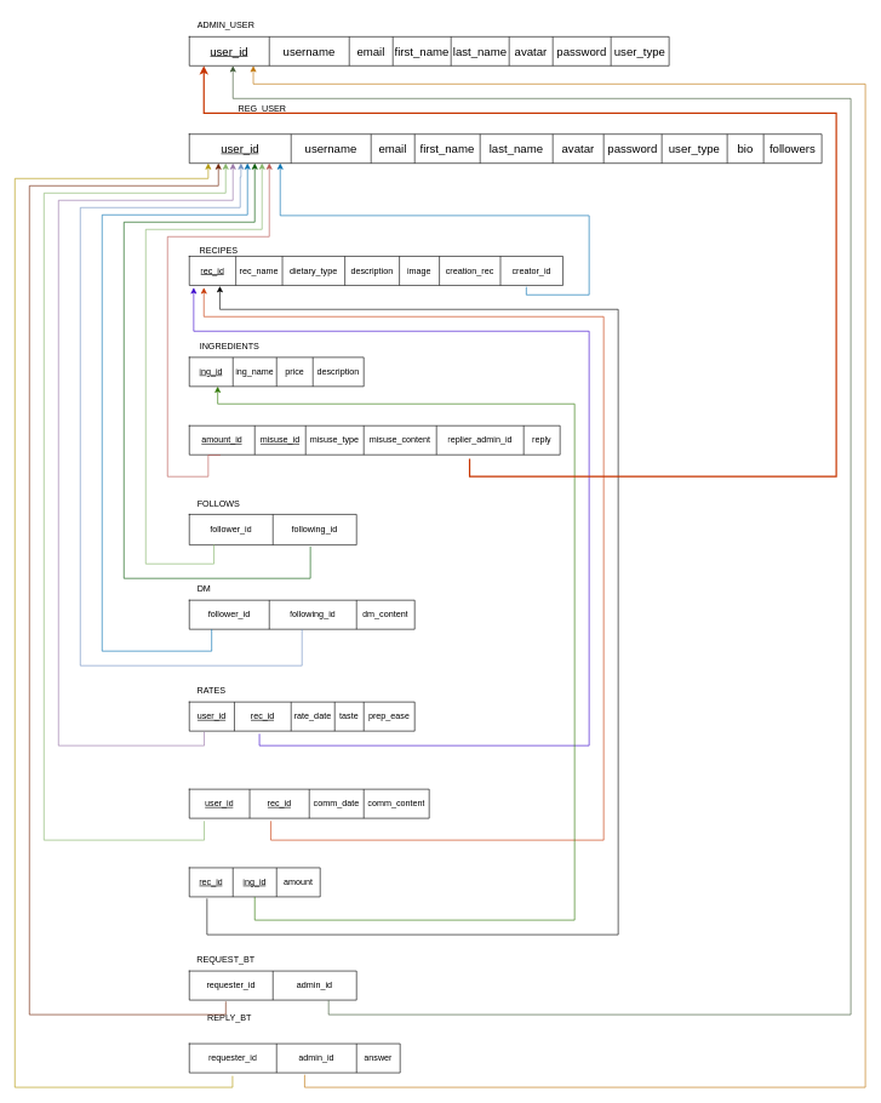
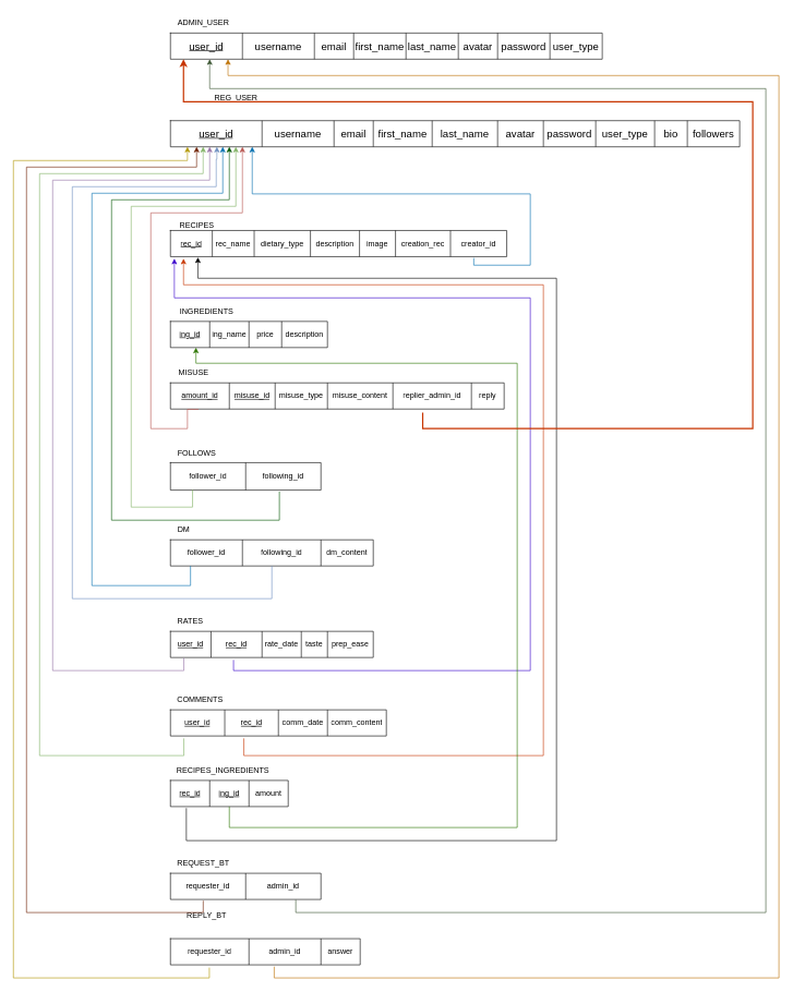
+ <mxCell id="32" value="MISUSE" style="text;html=1;align=center;verticalAlign=middle;resizable=0;points=[];autosize=1;strokeColor=none;fillColor=none;" vertex="1" parent="1"><mxGeometry x="260" y="555" width="70" height="30" as="geometry" /></mxCell>
+ <mxCell id="65" value="COMMENTS" style="text;html=1;align=center;verticalAlign=middle;resizable=0;points=[];autosize=1;strokeColor=none;fillColor=none;" vertex="1" parent="1"><mxGeometry x="260" y="1055" width="90" height="30" as="geometry" /></mxCell>
+ <mxCell id="72" value="RECIPES_INGREDIENTS" style="text;html=1;align=center;verticalAlign=middle;resizable=0;points=[];autosize=1;strokeColor=none;fillColor=none;" vertex="1" parent="1"><mxGeometry x="260" y="1163" width="160" height="30" as="geometry" /></mxCell>
